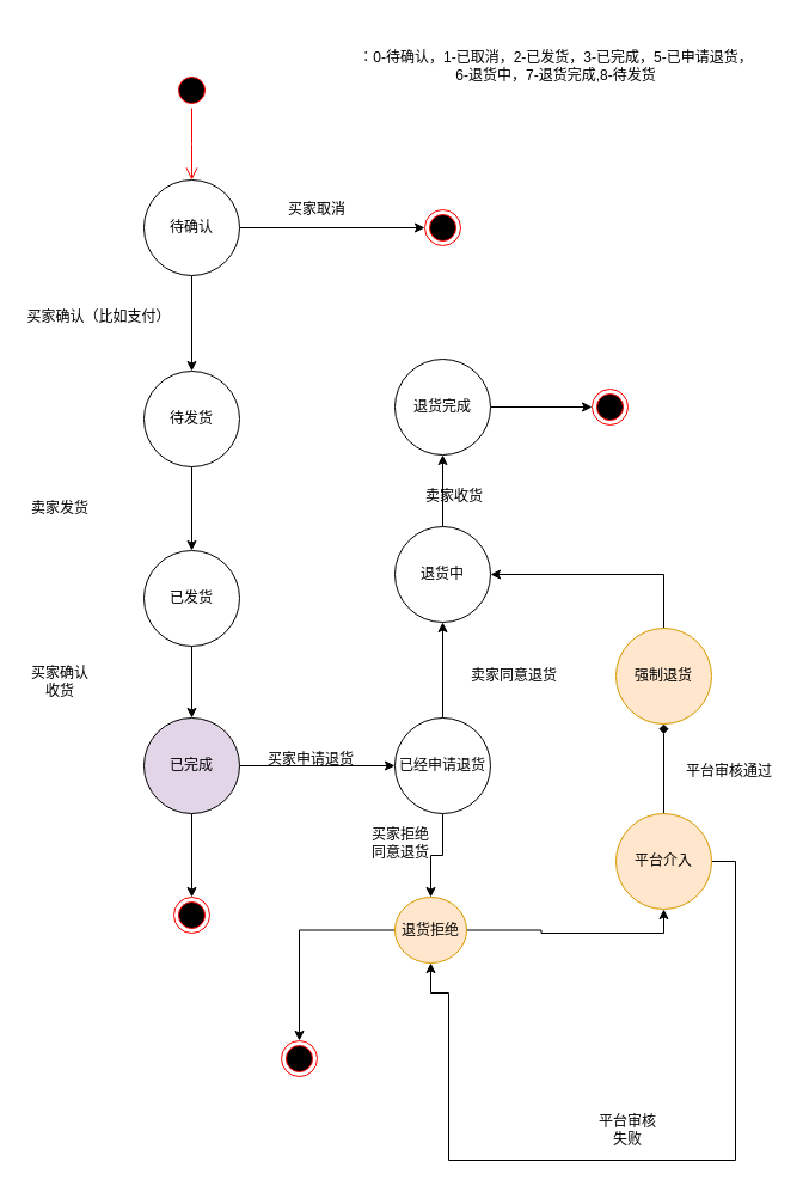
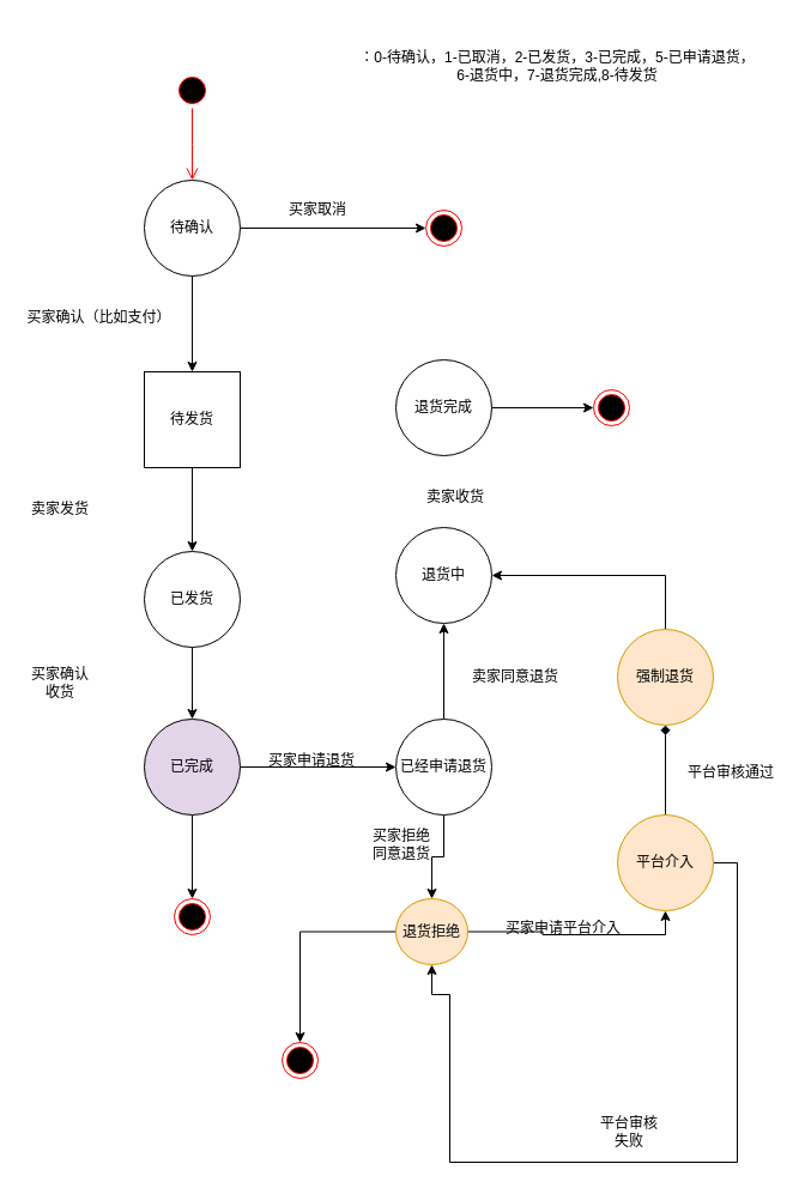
- <mxCell id="11" value="待发货" style="ellipse;whiteSpace=wrap;html=1;aspect=fixed;" vertex="1" parent="1"><mxGeometry x="120" y="310" width="80" height="80" as="geometry" /></mxCell>
+ <mxCell id="11" value="待发货" style="whiteSpace=wrap;html=1;aspect=fixed;rounded=0;" vertex="1" parent="1"><mxGeometry x="120" y="310" width="80" height="80" as="geometry" /></mxCell>
- <mxCell id="24" style="edgeStyle=orthogonalEdgeStyle;rounded=0;orthogonalLoop=1;jettySize=auto;html=1;exitX=0.5;exitY=0;exitDx=0;exitDy=0;entryX=0.5;entryY=1;entryDx=0;entryDy=0;" edge="1" parent="1" source="25" target="28"><mxGeometry relative="1" as="geometry" /></mxCell>
+ <mxCell id="38" value="买家申请平台介入" style="text;html=1;align=center;verticalAlign=middle;whiteSpace=wrap;rounded=0;" vertex="1" parent="1"><mxGeometry x="415" y="760" width="110" height="30" as="geometry" /></mxCell>
